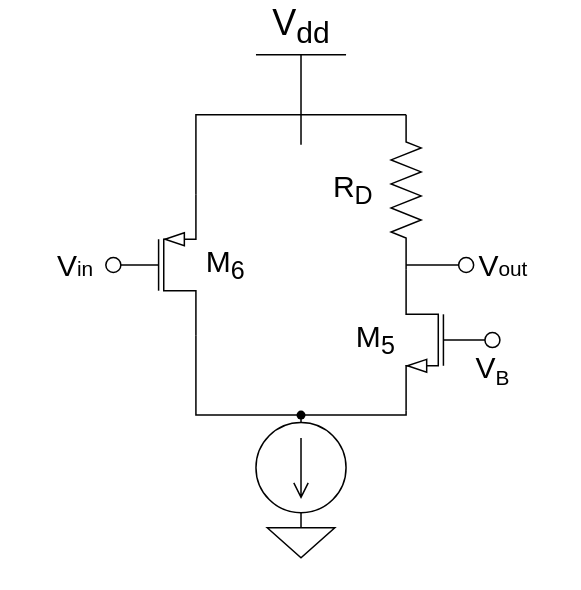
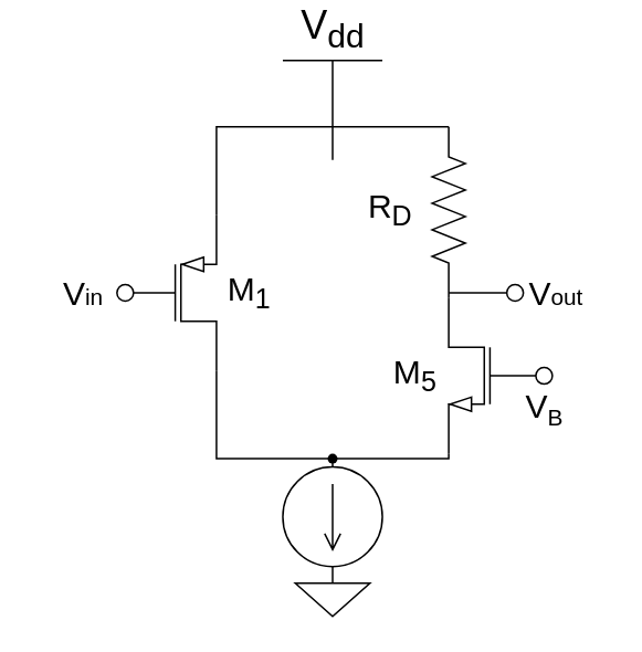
- <mxCell id="13" value="&lt;span style=&quot;font-size: 20px;&quot;&gt;M&lt;sub&gt;6&lt;/sub&gt;&lt;/span&gt;" style="text;html=1;align=center;verticalAlign=middle;whiteSpace=wrap;rounded=0;" vertex="1" parent="1"><mxGeometry x="120" y="145" width="60" height="30" as="geometry" /></mxCell>
+ <mxCell id="13" value="&lt;span style=&quot;font-size: 20px;&quot;&gt;M&lt;sub&gt;1&lt;/sub&gt;&lt;/span&gt;" style="text;html=1;align=center;verticalAlign=middle;whiteSpace=wrap;rounded=0;" vertex="1" parent="1"><mxGeometry x="120" y="145" width="60" height="30" as="geometry" /></mxCell>
